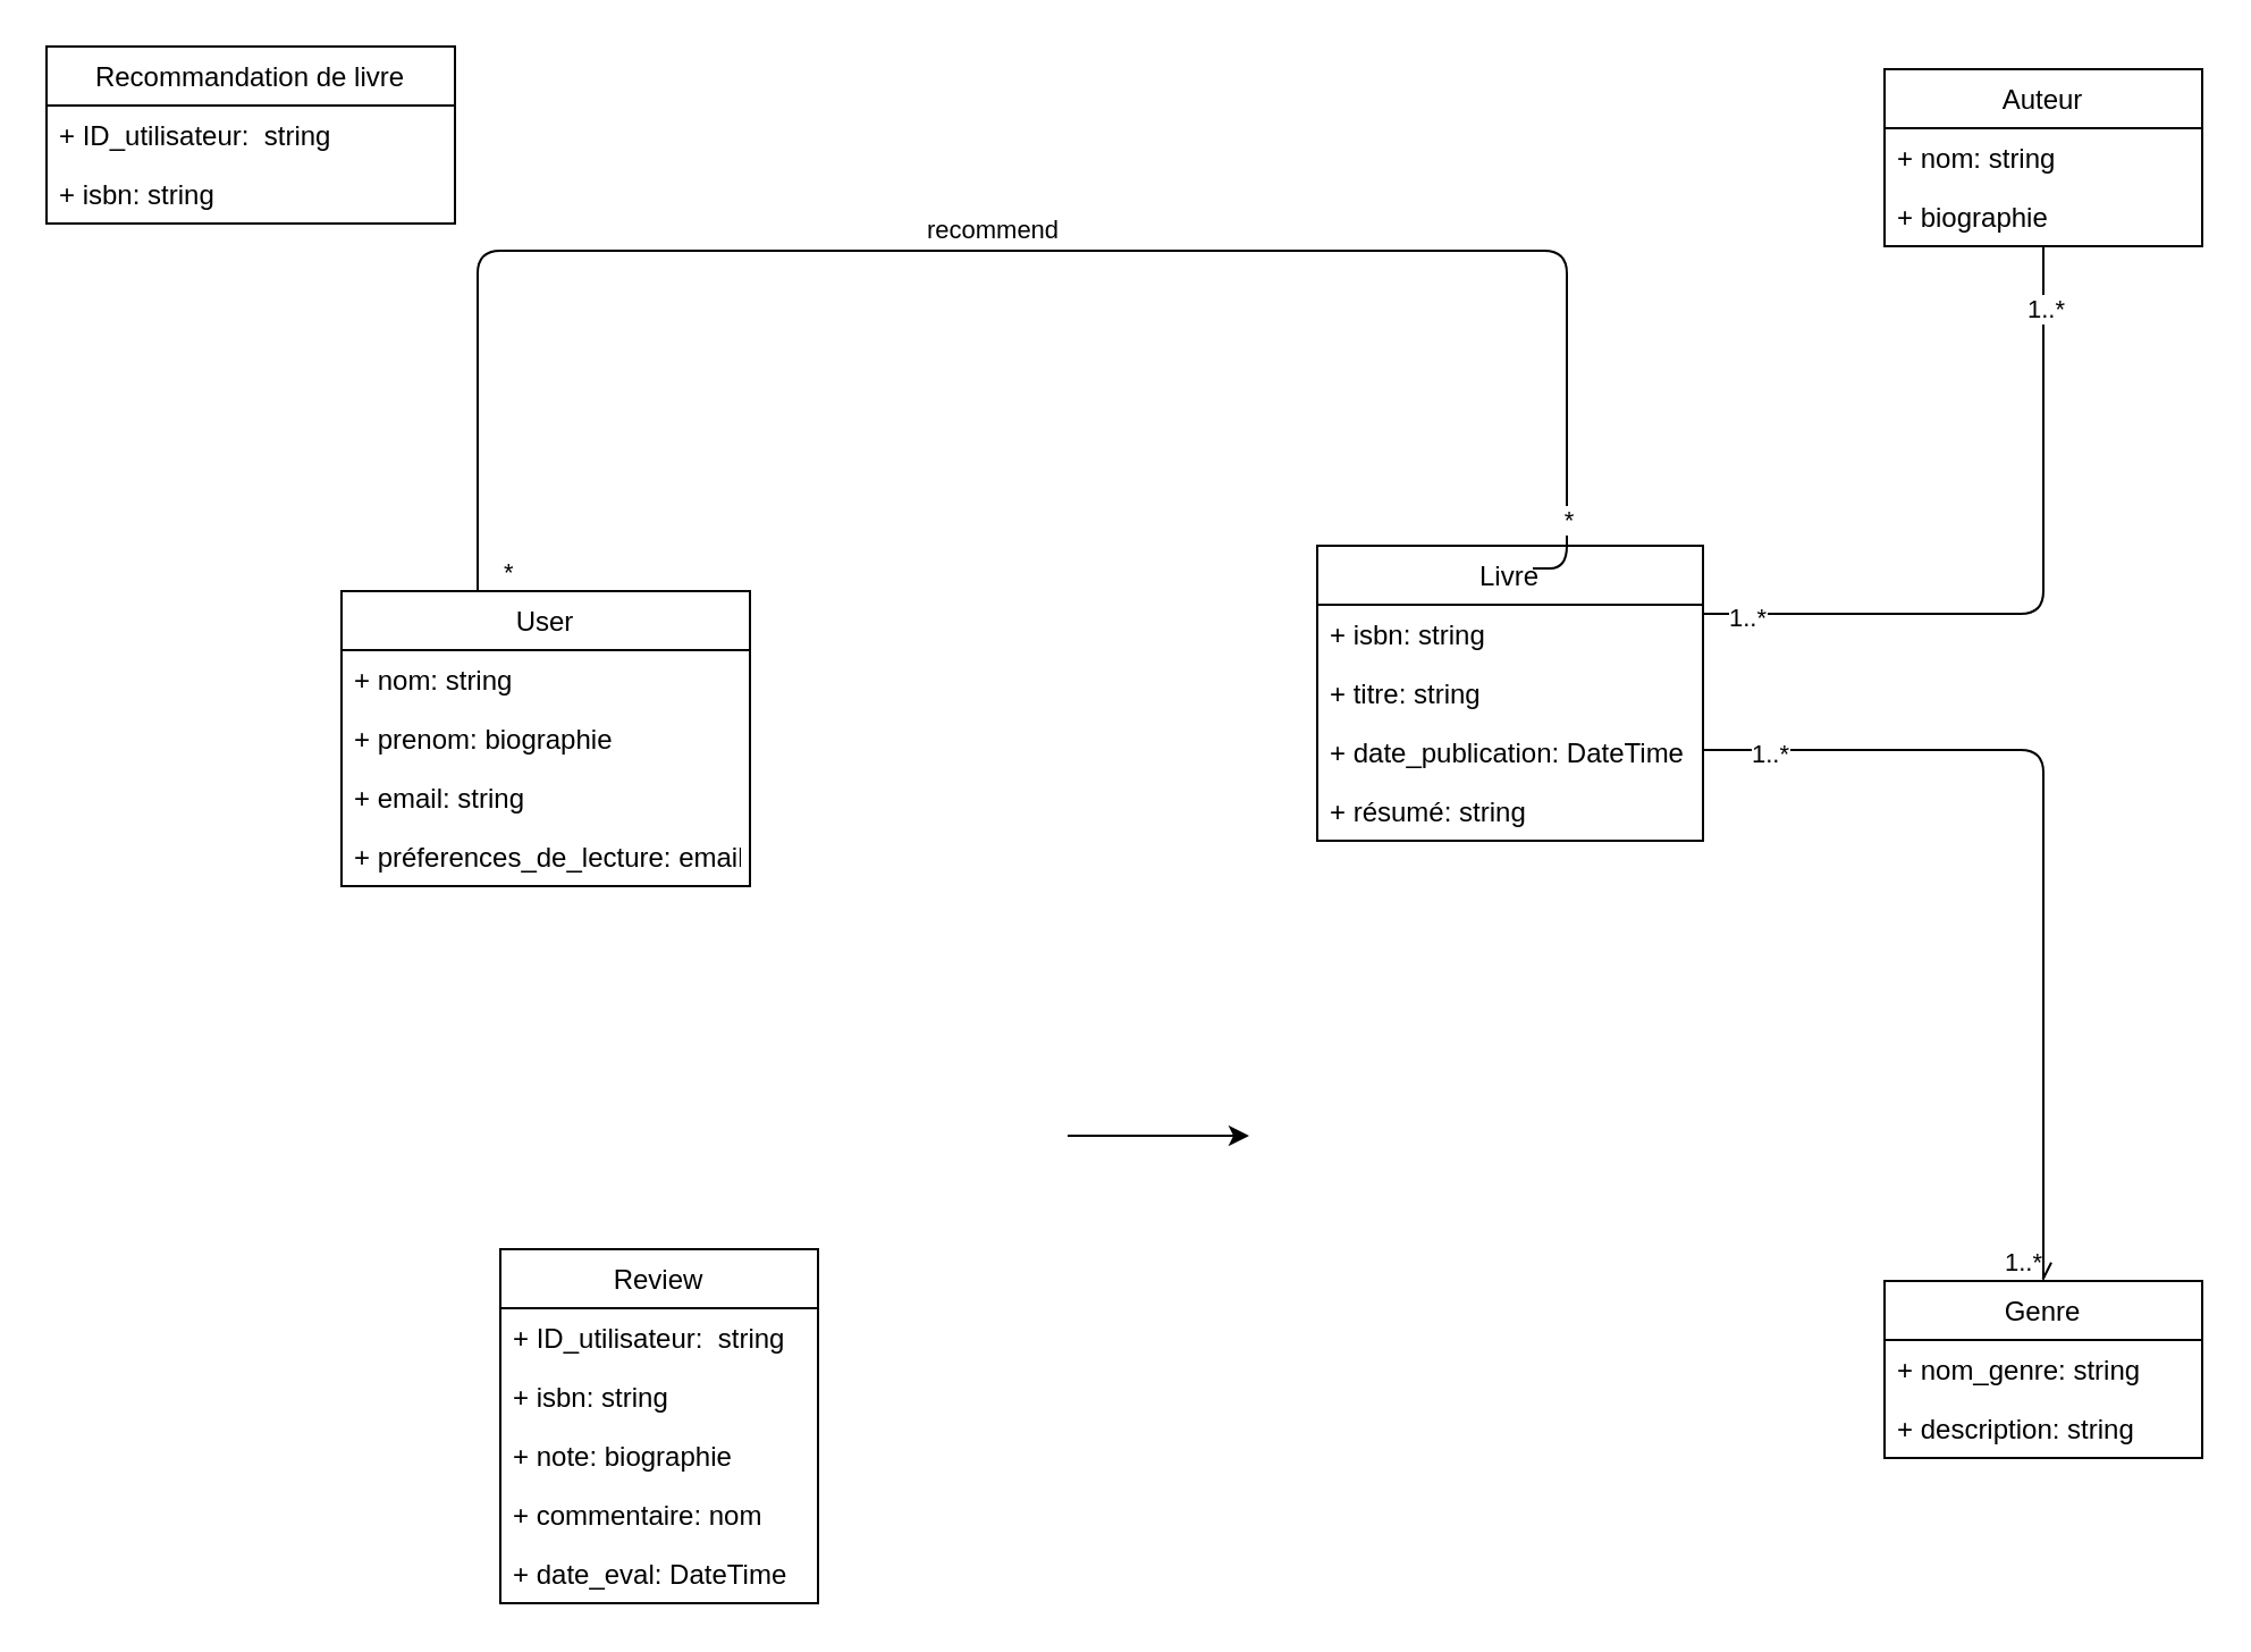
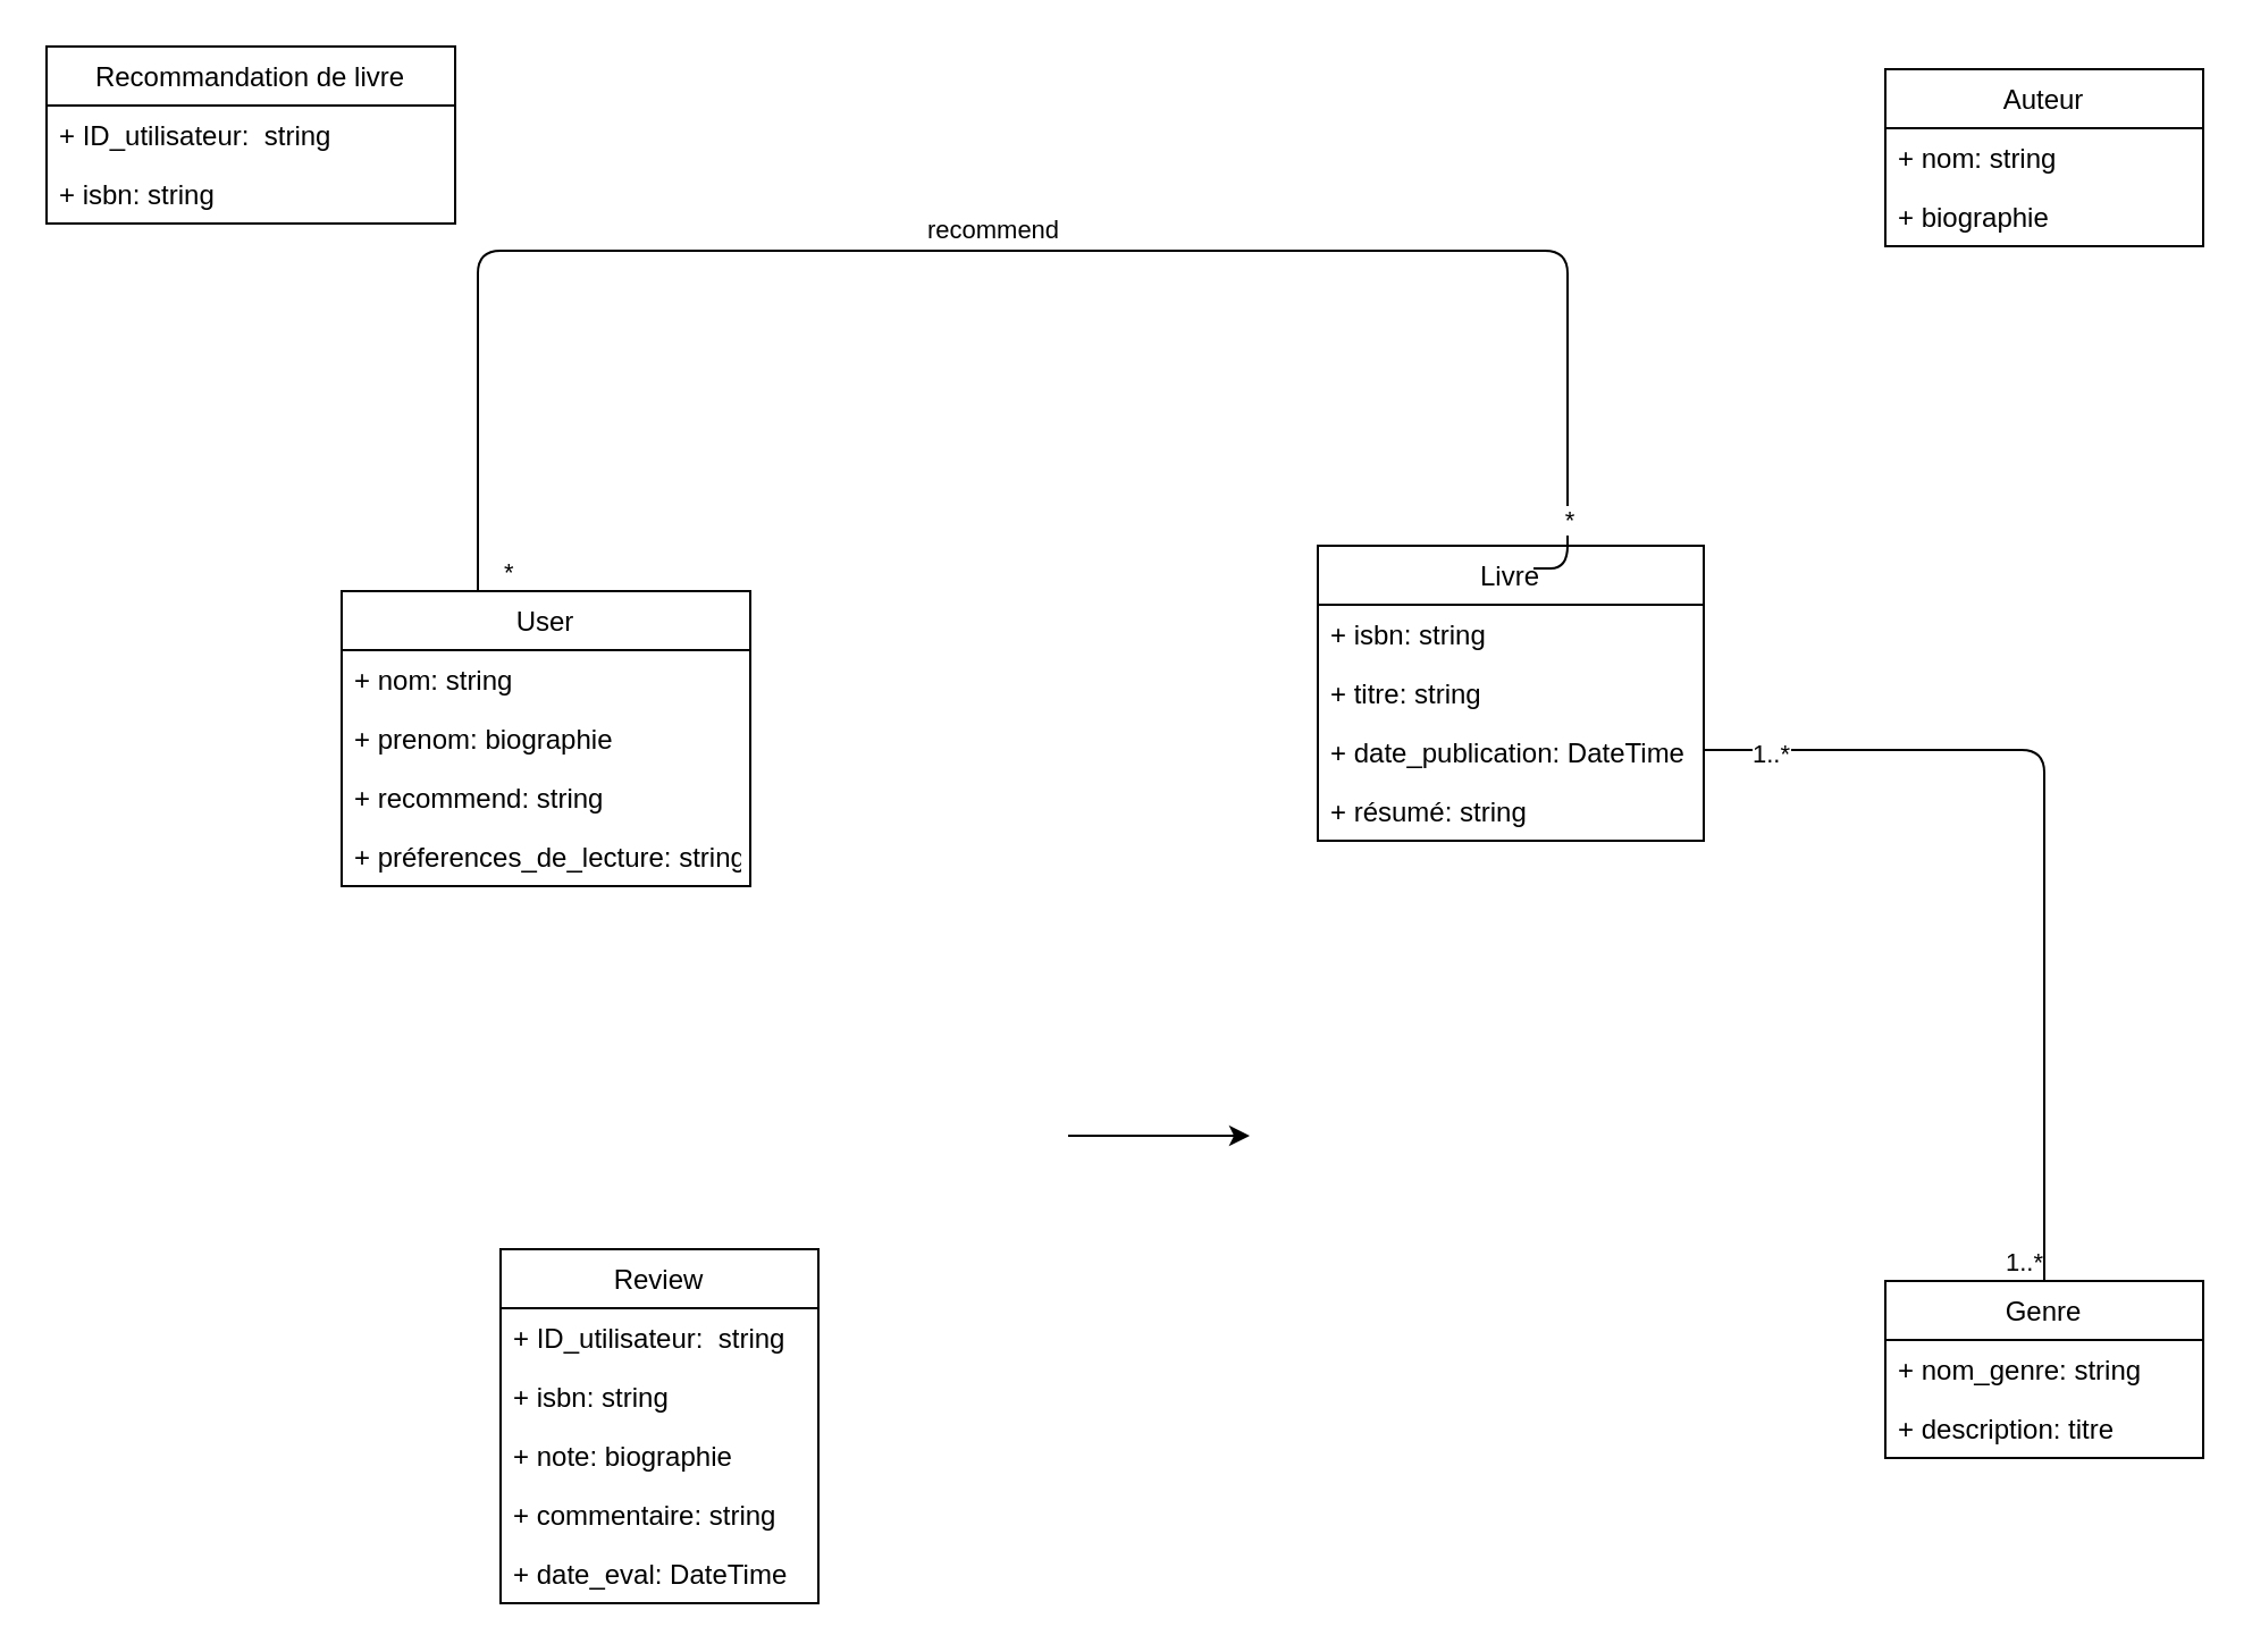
- <mxCell id="30" value="" style="endArrow=none;html=1;edgeStyle=orthogonalEdgeStyle;" parent="1" source="2" target="7" edge="1"><mxGeometry relative="1" as="geometry"><mxPoint x="700" y="372" as="sourcePoint" /><mxPoint x="910" y="90" as="targetPoint" /><Array as="points"><mxPoint x="900" y="270" /></Array></mxGeometry></mxCell>
- <mxCell id="31" value="1..*" style="edgeLabel;resizable=0;html=1;align=left;verticalAlign=bottom;" parent="30" connectable="0" vertex="1"><mxGeometry x="-1" relative="1" as="geometry"><mxPoint x="10" y="10" as="offset" /></mxGeometry></mxCell>
- <mxCell id="32" value="1..*" style="edgeLabel;resizable=0;html=1;align=right;verticalAlign=bottom;" parent="30" connectable="0" vertex="1"><mxGeometry x="1" relative="1" as="geometry"><mxPoint x="10" y="36" as="offset" /></mxGeometry></mxCell>
- <mxCell id="13" value="+ email: string" style="text;strokeColor=none;fillColor=none;align=left;verticalAlign=top;spacingLeft=4;spacingRight=4;overflow=hidden;rotatable=0;points=[[0,0.5],[1,0.5]];portConstraint=eastwest;" parent="10" vertex="1"><mxGeometry y="78" width="180" height="26" as="geometry" /></mxCell>
+ <mxCell id="13" value="+ recommend: string" style="text;strokeColor=none;fillColor=none;align=left;verticalAlign=top;spacingLeft=4;spacingRight=4;overflow=hidden;rotatable=0;points=[[0,0.5],[1,0.5]];portConstraint=eastwest;" parent="10" vertex="1"><mxGeometry y="78" width="180" height="26" as="geometry" /></mxCell>
- <mxCell id="14" value="+ préferences_de_lecture: email" style="text;strokeColor=none;fillColor=none;align=left;verticalAlign=top;spacingLeft=4;spacingRight=4;overflow=hidden;rotatable=0;points=[[0,0.5],[1,0.5]];portConstraint=eastwest;" parent="10" vertex="1"><mxGeometry y="104" width="180" height="26" as="geometry" /></mxCell>
+ <mxCell id="14" value="+ préferences_de_lecture: string" style="text;strokeColor=none;fillColor=none;align=left;verticalAlign=top;spacingLeft=4;spacingRight=4;overflow=hidden;rotatable=0;points=[[0,0.5],[1,0.5]];portConstraint=eastwest;" parent="10" vertex="1"><mxGeometry y="104" width="180" height="26" as="geometry" /></mxCell>
- <mxCell id="27" value="" style="endArrow=open;html=1;edgeStyle=orthogonalEdgeStyle;" parent="1" source="2" target="24" edge="1"><mxGeometry relative="1" as="geometry"><mxPoint x="370" y="332" as="sourcePoint" /><mxPoint x="518.45" y="270.01" as="targetPoint" /><Array as="points"><mxPoint x="900" y="330" /></Array></mxGeometry></mxCell>
+ <mxCell id="27" value="" style="endArrow=none;html=1;edgeStyle=orthogonalEdgeStyle;" parent="1" source="2" target="24" edge="1"><mxGeometry relative="1" as="geometry"><mxPoint x="370" y="332" as="sourcePoint" /><mxPoint x="518.45" y="270.01" as="targetPoint" /><Array as="points"><mxPoint x="900" y="330" /></Array></mxGeometry></mxCell>
- <mxCell id="26" value="+ description: string" style="text;strokeColor=none;fillColor=none;align=left;verticalAlign=top;spacingLeft=4;spacingRight=4;overflow=hidden;rotatable=0;points=[[0,0.5],[1,0.5]];portConstraint=eastwest;" parent="24" vertex="1"><mxGeometry y="52" width="140" height="26" as="geometry" /></mxCell>
+ <mxCell id="26" value="+ description: titre" style="text;strokeColor=none;fillColor=none;align=left;verticalAlign=top;spacingLeft=4;spacingRight=4;overflow=hidden;rotatable=0;points=[[0,0.5],[1,0.5]];portConstraint=eastwest;" parent="24" vertex="1"><mxGeometry y="52" width="140" height="26" as="geometry" /></mxCell>
- <mxCell id="22" value="+ commentaire: nom" style="text;strokeColor=none;fillColor=none;align=left;verticalAlign=top;spacingLeft=4;spacingRight=4;overflow=hidden;rotatable=0;points=[[0,0.5],[1,0.5]];portConstraint=eastwest;" parent="18" vertex="1"><mxGeometry y="104" width="140" height="26" as="geometry" /></mxCell>
+ <mxCell id="22" value="+ commentaire: string" style="text;strokeColor=none;fillColor=none;align=left;verticalAlign=top;spacingLeft=4;spacingRight=4;overflow=hidden;rotatable=0;points=[[0,0.5],[1,0.5]];portConstraint=eastwest;" parent="18" vertex="1"><mxGeometry y="104" width="140" height="26" as="geometry" /></mxCell>
